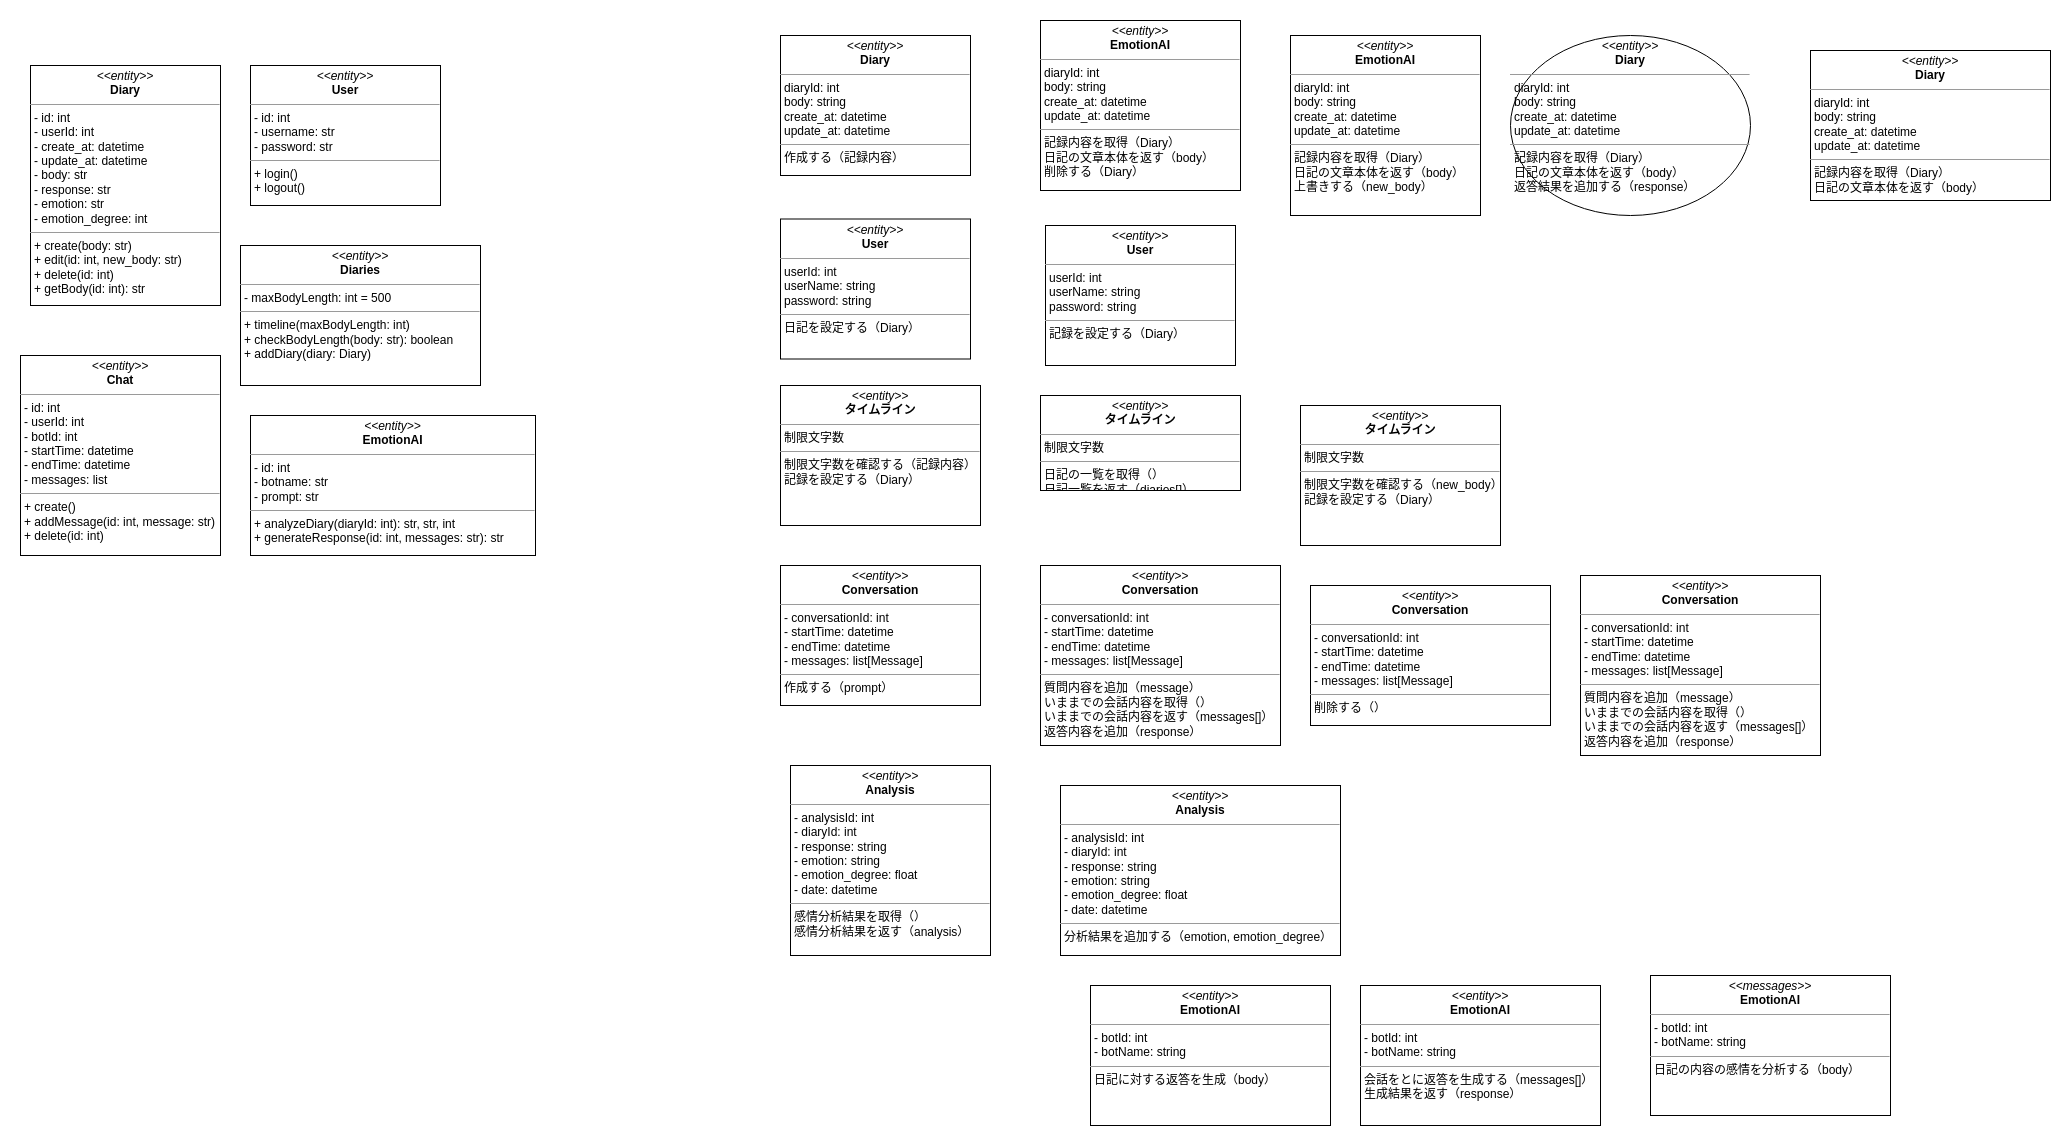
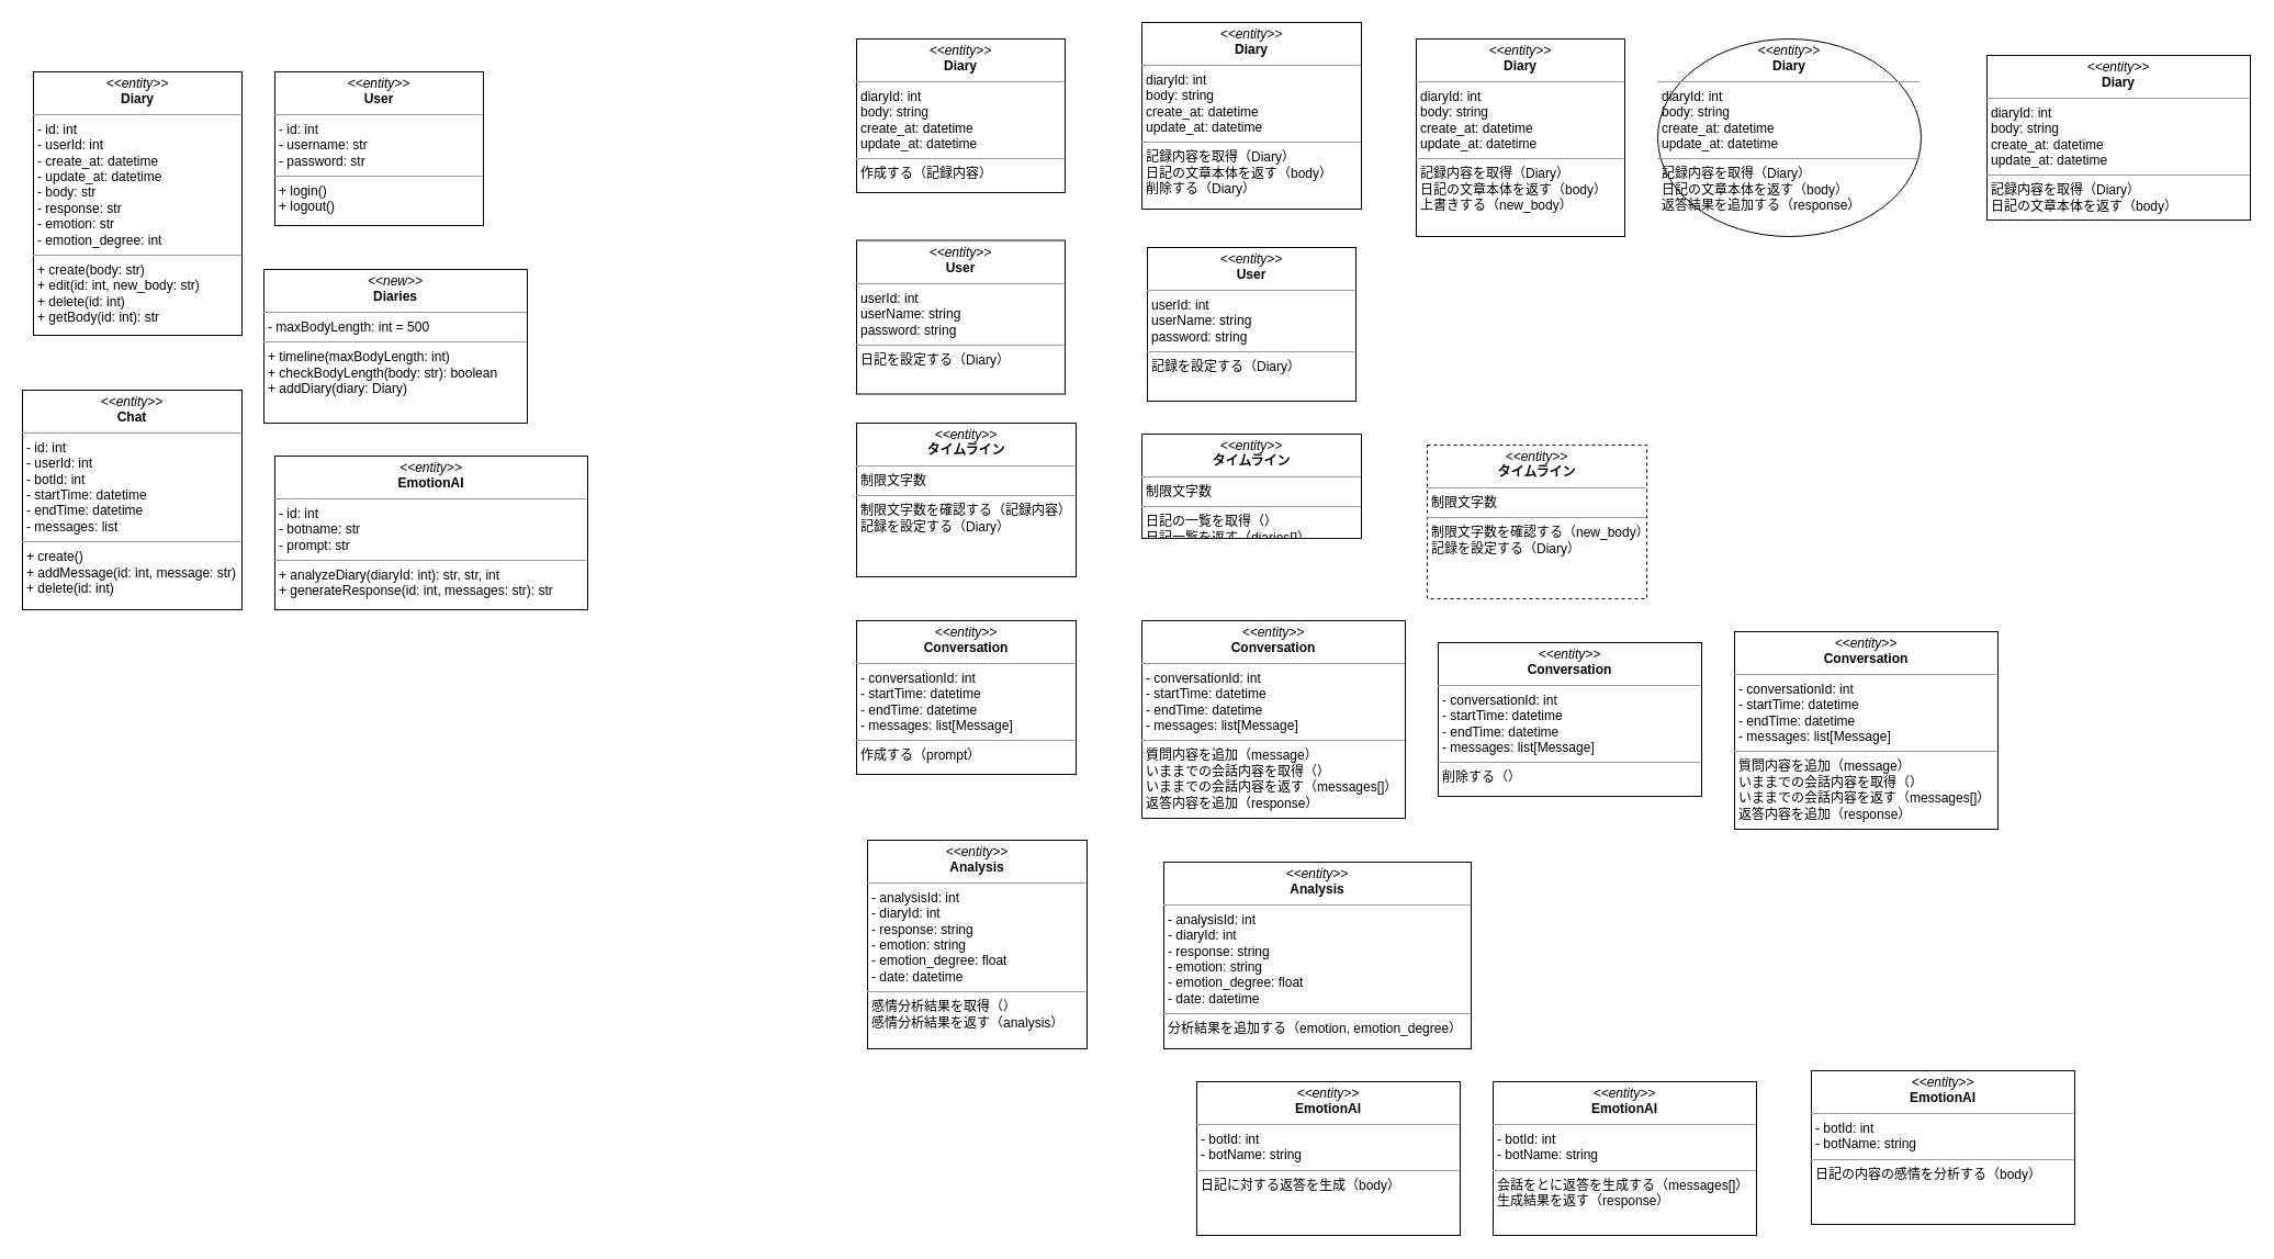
- <mxCell id="8" value="&lt;p style=&quot;margin:0px;margin-top:4px;text-align:center;&quot;&gt;&lt;i&gt;&amp;lt;&amp;lt;entity&amp;gt;&amp;gt;&lt;/i&gt;&lt;br&gt;&lt;b&gt;EmotionAI&lt;/b&gt;&lt;/p&gt;&lt;hr size=&quot;1&quot;&gt;&lt;p style=&quot;border-color: var(--border-color); margin: 0px 0px 0px 4px;&quot;&gt;diaryId: int&lt;/p&gt;&lt;p style=&quot;border-color: var(--border-color); margin: 0px 0px 0px 4px;&quot;&gt;body: string&lt;/p&gt;&lt;p style=&quot;border-color: var(--border-color); margin: 0px 0px 0px 4px;&quot;&gt;create_at: datetime&lt;/p&gt;&lt;p style=&quot;border-color: var(--border-color); margin: 0px 0px 0px 4px;&quot;&gt;update_at: datetime&lt;/p&gt;&lt;hr size=&quot;1&quot;&gt;&lt;p style=&quot;margin:0px;margin-left:4px;&quot;&gt;記録内容を取得（Diary）&lt;/p&gt;&lt;p style=&quot;margin:0px;margin-left:4px;&quot;&gt;日記の文章本体を返す（body）&lt;/p&gt;&lt;p style=&quot;margin:0px;margin-left:4px;&quot;&gt;削除する（Diary）&lt;/p&gt;" style="verticalAlign=top;align=left;overflow=fill;fontSize=12;fontFamily=Helvetica;html=1;" vertex="1" parent="1"><mxGeometry x="1040" y="20" width="200" height="170" as="geometry" /></mxCell>
+ <mxCell id="8" value="&lt;p style=&quot;margin:0px;margin-top:4px;text-align:center;&quot;&gt;&lt;i&gt;&amp;lt;&amp;lt;entity&amp;gt;&amp;gt;&lt;/i&gt;&lt;br&gt;&lt;b&gt;Diary&lt;/b&gt;&lt;/p&gt;&lt;hr size=&quot;1&quot;&gt;&lt;p style=&quot;border-color: var(--border-color); margin: 0px 0px 0px 4px;&quot;&gt;diaryId: int&lt;/p&gt;&lt;p style=&quot;border-color: var(--border-color); margin: 0px 0px 0px 4px;&quot;&gt;body: string&lt;/p&gt;&lt;p style=&quot;border-color: var(--border-color); margin: 0px 0px 0px 4px;&quot;&gt;create_at: datetime&lt;/p&gt;&lt;p style=&quot;border-color: var(--border-color); margin: 0px 0px 0px 4px;&quot;&gt;update_at: datetime&lt;/p&gt;&lt;hr size=&quot;1&quot;&gt;&lt;p style=&quot;margin:0px;margin-left:4px;&quot;&gt;記録内容を取得（Diary）&lt;/p&gt;&lt;p style=&quot;margin:0px;margin-left:4px;&quot;&gt;日記の文章本体を返す（body）&lt;/p&gt;&lt;p style=&quot;margin:0px;margin-left:4px;&quot;&gt;削除する（Diary）&lt;/p&gt;" style="verticalAlign=top;align=left;overflow=fill;fontSize=12;fontFamily=Helvetica;html=1;" vertex="1" parent="1"><mxGeometry x="1040" y="20" width="200" height="170" as="geometry" /></mxCell>
- <mxCell id="10" value="&lt;p style=&quot;margin:0px;margin-top:4px;text-align:center;&quot;&gt;&lt;i&gt;&amp;lt;&amp;lt;entity&amp;gt;&amp;gt;&lt;/i&gt;&lt;br&gt;&lt;b&gt;EmotionAI&lt;/b&gt;&lt;/p&gt;&lt;hr size=&quot;1&quot;&gt;&lt;p style=&quot;margin:0px;margin-left:4px;&quot;&gt;diaryId: int&lt;/p&gt;&lt;p style=&quot;margin:0px;margin-left:4px;&quot;&gt;body: string&lt;/p&gt;&lt;p style=&quot;margin:0px;margin-left:4px;&quot;&gt;create_at: datetime&lt;/p&gt;&lt;p style=&quot;margin:0px;margin-left:4px;&quot;&gt;update_at: datetime&lt;/p&gt;&lt;hr size=&quot;1&quot;&gt;&lt;p style=&quot;margin:0px;margin-left:4px;&quot;&gt;記録内容を取得（Diary）&lt;/p&gt;&lt;p style=&quot;margin:0px;margin-left:4px;&quot;&gt;日記の文章本体を返す（body）&lt;/p&gt;&lt;p style=&quot;margin:0px;margin-left:4px;&quot;&gt;上書きする（new_body）&lt;/p&gt;" style="verticalAlign=top;align=left;overflow=fill;fontSize=12;fontFamily=Helvetica;html=1;" vertex="1" parent="1"><mxGeometry x="1290" y="35" width="190" height="180" as="geometry" /></mxCell>
+ <mxCell id="10" value="&lt;p style=&quot;margin:0px;margin-top:4px;text-align:center;&quot;&gt;&lt;i&gt;&amp;lt;&amp;lt;entity&amp;gt;&amp;gt;&lt;/i&gt;&lt;br&gt;&lt;b&gt;Diary&lt;/b&gt;&lt;/p&gt;&lt;hr size=&quot;1&quot;&gt;&lt;p style=&quot;margin:0px;margin-left:4px;&quot;&gt;diaryId: int&lt;/p&gt;&lt;p style=&quot;margin:0px;margin-left:4px;&quot;&gt;body: string&lt;/p&gt;&lt;p style=&quot;margin:0px;margin-left:4px;&quot;&gt;create_at: datetime&lt;/p&gt;&lt;p style=&quot;margin:0px;margin-left:4px;&quot;&gt;update_at: datetime&lt;/p&gt;&lt;hr size=&quot;1&quot;&gt;&lt;p style=&quot;margin:0px;margin-left:4px;&quot;&gt;記録内容を取得（Diary）&lt;/p&gt;&lt;p style=&quot;margin:0px;margin-left:4px;&quot;&gt;日記の文章本体を返す（body）&lt;/p&gt;&lt;p style=&quot;margin:0px;margin-left:4px;&quot;&gt;上書きする（new_body）&lt;/p&gt;" style="verticalAlign=top;align=left;overflow=fill;fontSize=12;fontFamily=Helvetica;html=1;" vertex="1" parent="1"><mxGeometry x="1290" y="35" width="190" height="180" as="geometry" /></mxCell>
- <mxCell id="25" value="&lt;p style=&quot;margin:0px;margin-top:4px;text-align:center;&quot;&gt;&lt;i&gt;&amp;lt;&amp;lt;entity&amp;gt;&amp;gt;&lt;/i&gt;&lt;br&gt;&lt;b&gt;Diaries&lt;/b&gt;&lt;/p&gt;&lt;hr size=&quot;1&quot;&gt;&lt;p style=&quot;margin:0px;margin-left:4px;&quot;&gt;- maxBodyLength: int = 500&lt;br&gt;&lt;/p&gt;&lt;hr size=&quot;1&quot;&gt;&lt;p style=&quot;margin:0px;margin-left:4px;&quot;&gt;+ timeline(maxBodyLength: int)&lt;/p&gt;&lt;p style=&quot;margin:0px;margin-left:4px;&quot;&gt;+ checkBodyLength(body: str): boolean&lt;/p&gt;&lt;p style=&quot;margin:0px;margin-left:4px;&quot;&gt;+ addDiary(diary: Diary)&lt;/p&gt;" style="verticalAlign=top;align=left;overflow=fill;fontSize=12;fontFamily=Helvetica;html=1;" vertex="1" parent="1"><mxGeometry x="240" y="245" width="240" height="140" as="geometry" /></mxCell>
+ <mxCell id="25" value="&lt;p style=&quot;margin:0px;margin-top:4px;text-align:center;&quot;&gt;&lt;i&gt;&amp;lt;&amp;lt;new&amp;gt;&amp;gt;&lt;/i&gt;&lt;br&gt;&lt;b&gt;Diaries&lt;/b&gt;&lt;/p&gt;&lt;hr size=&quot;1&quot;&gt;&lt;p style=&quot;margin:0px;margin-left:4px;&quot;&gt;- maxBodyLength: int = 500&lt;br&gt;&lt;/p&gt;&lt;hr size=&quot;1&quot;&gt;&lt;p style=&quot;margin:0px;margin-left:4px;&quot;&gt;+ timeline(maxBodyLength: int)&lt;/p&gt;&lt;p style=&quot;margin:0px;margin-left:4px;&quot;&gt;+ checkBodyLength(body: str): boolean&lt;/p&gt;&lt;p style=&quot;margin:0px;margin-left:4px;&quot;&gt;+ addDiary(diary: Diary)&lt;/p&gt;" style="verticalAlign=top;align=left;overflow=fill;fontSize=12;fontFamily=Helvetica;html=1;" vertex="1" parent="1"><mxGeometry x="240" y="245" width="240" height="140" as="geometry" /></mxCell>
- <mxCell id="9" value="&lt;p style=&quot;margin:0px;margin-top:4px;text-align:center;&quot;&gt;&lt;i&gt;&amp;lt;&amp;lt;entity&amp;gt;&amp;gt;&lt;/i&gt;&lt;br&gt;&lt;b&gt;タイムライン&lt;/b&gt;&lt;/p&gt;&lt;hr size=&quot;1&quot;&gt;&lt;p style=&quot;margin:0px;margin-left:4px;&quot;&gt;制限文字数&lt;/p&gt;&lt;hr size=&quot;1&quot;&gt;&lt;p style=&quot;margin:0px;margin-left:4px;&quot;&gt;制限文字数を確認する（new_body）&lt;/p&gt;&lt;p style=&quot;margin:0px;margin-left:4px;&quot;&gt;記録を設定する（Diary）&lt;/p&gt;" style="verticalAlign=top;align=left;overflow=fill;fontSize=12;fontFamily=Helvetica;html=1;" vertex="1" parent="1"><mxGeometry x="1300" y="405" width="200" height="140" as="geometry" /></mxCell>
+ <mxCell id="9" value="&lt;p style=&quot;margin:0px;margin-top:4px;text-align:center;&quot;&gt;&lt;i&gt;&amp;lt;&amp;lt;entity&amp;gt;&amp;gt;&lt;/i&gt;&lt;br&gt;&lt;b&gt;タイムライン&lt;/b&gt;&lt;/p&gt;&lt;hr size=&quot;1&quot;&gt;&lt;p style=&quot;margin:0px;margin-left:4px;&quot;&gt;制限文字数&lt;/p&gt;&lt;hr size=&quot;1&quot;&gt;&lt;p style=&quot;margin:0px;margin-left:4px;&quot;&gt;制限文字数を確認する（new_body）&lt;/p&gt;&lt;p style=&quot;margin:0px;margin-left:4px;&quot;&gt;記録を設定する（Diary）&lt;/p&gt;" style="verticalAlign=top;align=left;overflow=fill;fontSize=12;fontFamily=Helvetica;html=1;dashed=1;" vertex="1" parent="1"><mxGeometry x="1300" y="405" width="200" height="140" as="geometry" /></mxCell>
- <mxCell id="19" value="&lt;p style=&quot;margin:0px;margin-top:4px;text-align:center;&quot;&gt;&lt;i&gt;&amp;lt;&amp;lt;messages&amp;gt;&amp;gt;&lt;/i&gt;&lt;br&gt;&lt;b&gt;EmotionAI&lt;/b&gt;&lt;/p&gt;&lt;hr size=&quot;1&quot;&gt;&lt;p style=&quot;margin:0px;margin-left:4px;&quot;&gt;- botId: int&lt;br style=&quot;border-color: var(--border-color); padding: 0px; margin: 0px;&quot;&gt;- botName: string&lt;br&gt;&lt;/p&gt;&lt;hr size=&quot;1&quot;&gt;&lt;p style=&quot;margin:0px;margin-left:4px;&quot;&gt;日記の内容の感情を分析する（body）&lt;/p&gt;" style="verticalAlign=top;align=left;overflow=fill;fontSize=12;fontFamily=Helvetica;html=1;" vertex="1" parent="1"><mxGeometry x="1650" y="975" width="240" height="140" as="geometry" /></mxCell>
+ <mxCell id="19" value="&lt;p style=&quot;margin:0px;margin-top:4px;text-align:center;&quot;&gt;&lt;i&gt;&amp;lt;&amp;lt;entity&amp;gt;&amp;gt;&lt;/i&gt;&lt;br&gt;&lt;b&gt;EmotionAI&lt;/b&gt;&lt;/p&gt;&lt;hr size=&quot;1&quot;&gt;&lt;p style=&quot;margin:0px;margin-left:4px;&quot;&gt;- botId: int&lt;br style=&quot;border-color: var(--border-color); padding: 0px; margin: 0px;&quot;&gt;- botName: string&lt;br&gt;&lt;/p&gt;&lt;hr size=&quot;1&quot;&gt;&lt;p style=&quot;margin:0px;margin-left:4px;&quot;&gt;日記の内容の感情を分析する（body）&lt;/p&gt;" style="verticalAlign=top;align=left;overflow=fill;fontSize=12;fontFamily=Helvetica;html=1;" vertex="1" parent="1"><mxGeometry x="1650" y="975" width="240" height="140" as="geometry" /></mxCell>
